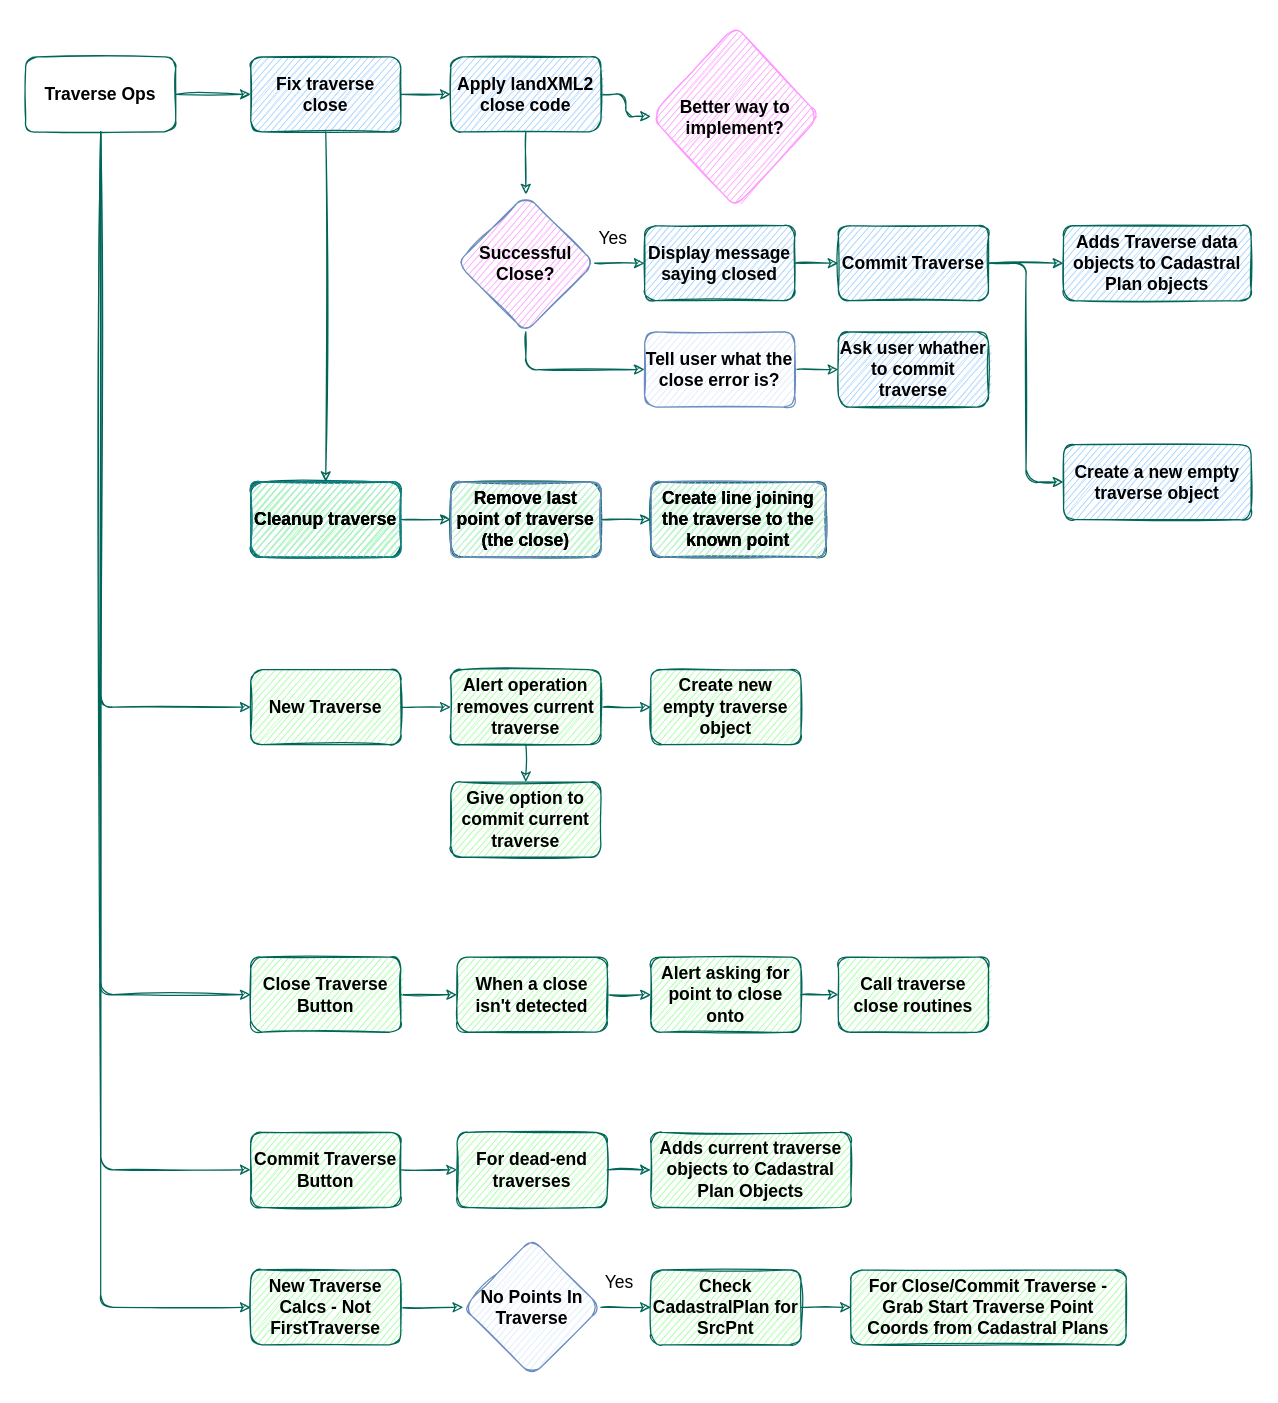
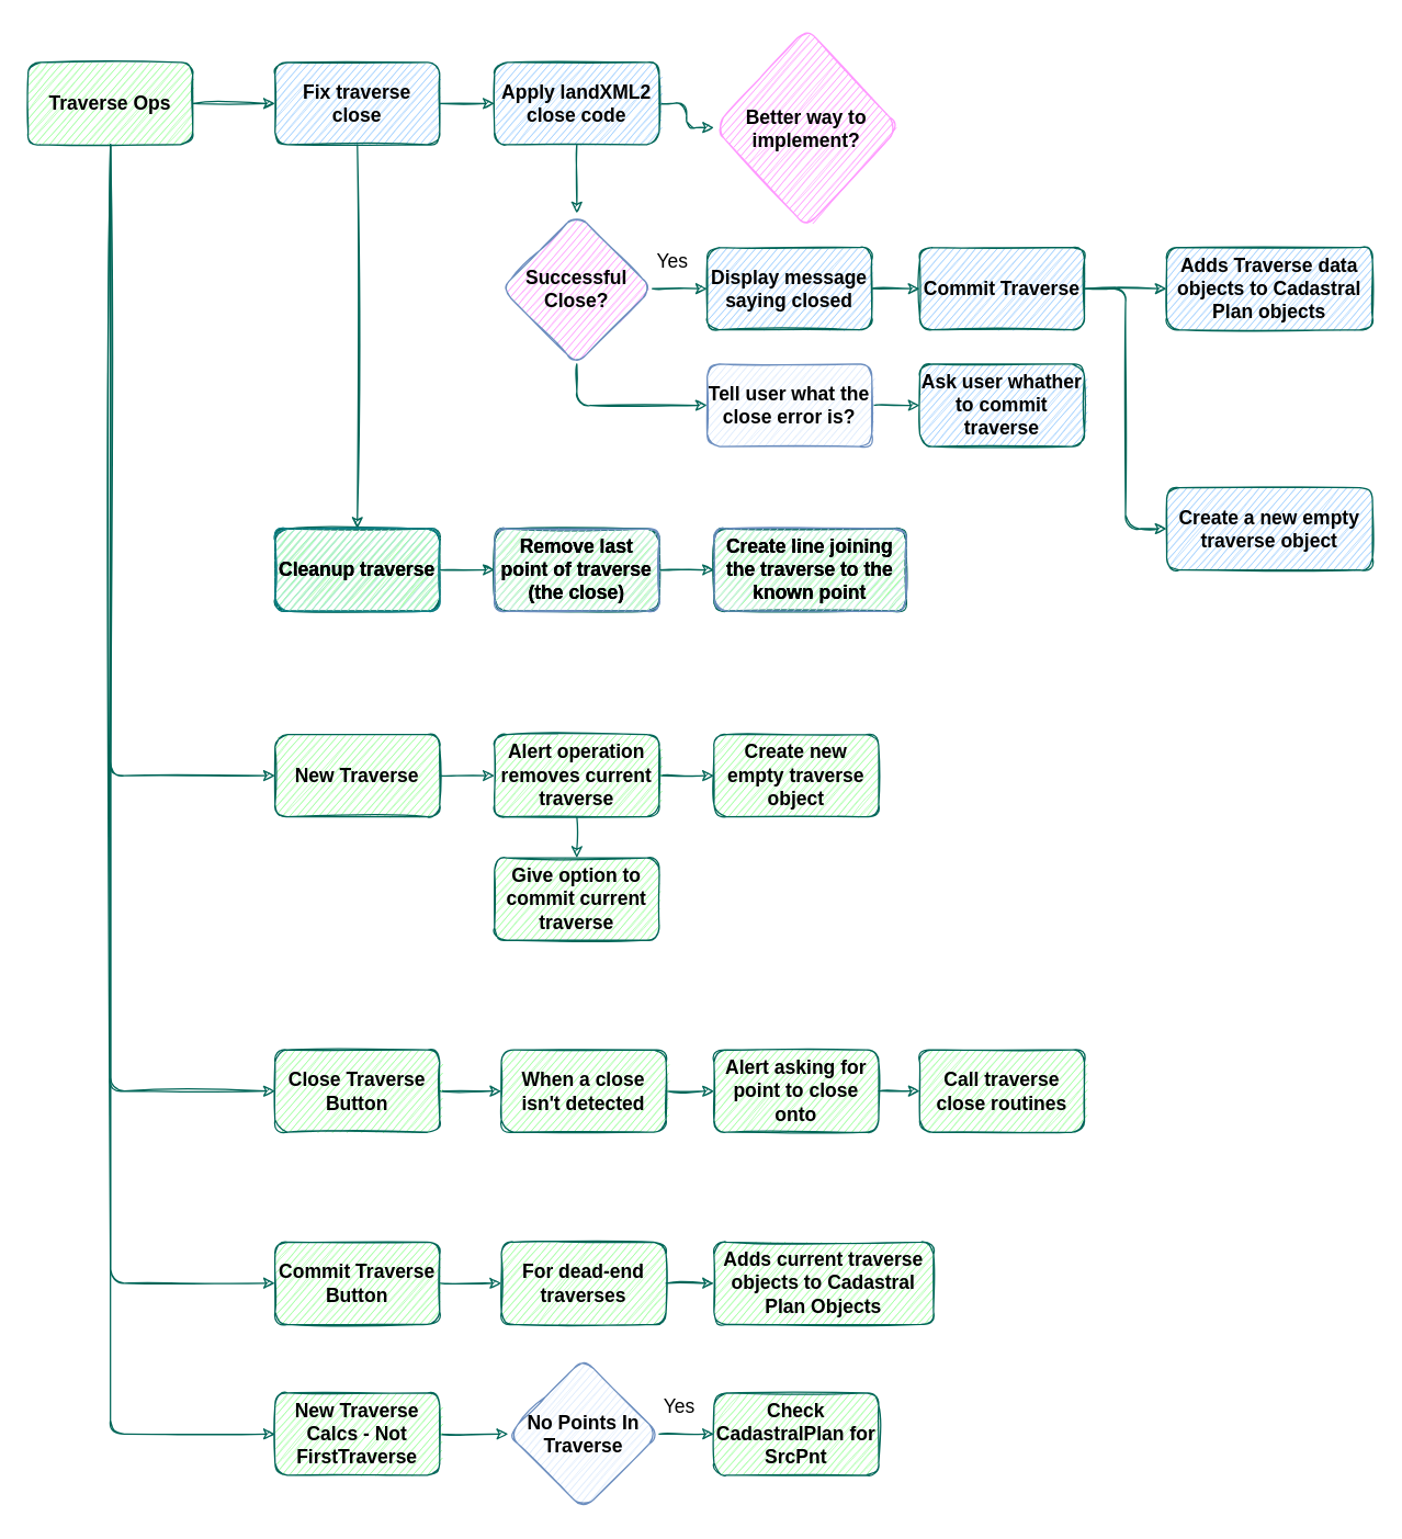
- <mxCell id="7" value="Traverse Ops" style="whiteSpace=wrap;html=1;strokeColor=#006658;sketch=1;fontStyle=1;fontSize=14;fillColor=#ffffff;rounded=1;" vertex="1" parent="1"><mxGeometry x="20" y="45" width="120" height="60" as="geometry" /></mxCell>
+ <mxCell id="7" value="Traverse Ops" style="whiteSpace=wrap;html=1;strokeColor=#006658;sketch=1;fontStyle=1;fontSize=14;fillColor=#99FF99;rounded=1;" vertex="1" parent="1"><mxGeometry x="20" y="45" width="120" height="60" as="geometry" /></mxCell>
- <mxCell id="62" style="edgeStyle=orthogonalEdgeStyle;rounded=1;sketch=1;orthogonalLoop=1;jettySize=auto;html=1;exitX=1;exitY=0.5;exitDx=0;exitDy=0;entryX=0;entryY=0.5;entryDx=0;entryDy=0;strokeColor=#006658;fillColor=#21C0A5;fontSize=14;fontColor=#000000;" edge="1" parent="1" source="63" target="64"><mxGeometry relative="1" as="geometry" /></mxCell>
- <mxCell id="64" value="For Close/Commit Traverse - Grab Start Traverse Point Coords from Cadastral Plans" style="whiteSpace=wrap;html=1;strokeColor=#006658;sketch=1;fontStyle=1;fontSize=14;fillColor=#99FF99;rounded=1;" vertex="1" parent="1"><mxGeometry x="680" y="1015" width="220" height="60" as="geometry" /></mxCell>
